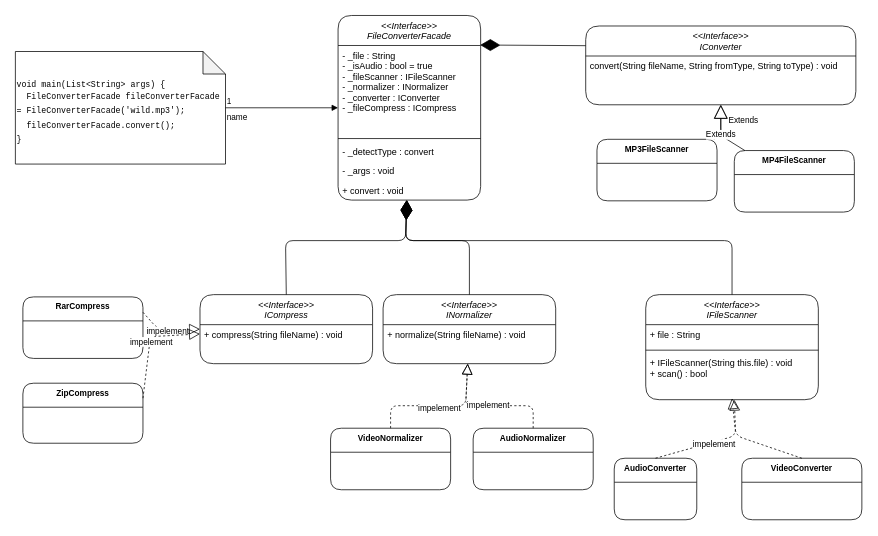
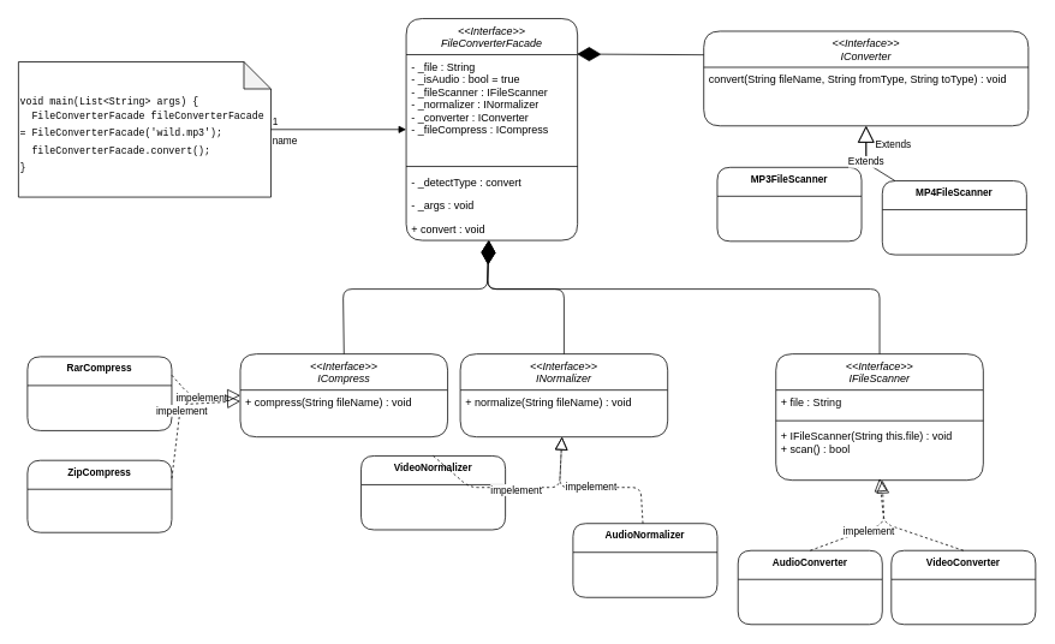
- <mxCell id="25" value="VideoNormalizer" style="swimlane;fontStyle=1;align=center;verticalAlign=top;childLayout=stackLayout;horizontal=1;startSize=32;horizontalStack=0;resizeParent=1;resizeParentMax=0;resizeLast=0;collapsible=1;marginBottom=0;rounded=1;labelBackgroundColor=none;fontSize=11;fontColor=#000000;" vertex="1" parent="1"><mxGeometry x="440" y="570" width="160" height="82" as="geometry" /></mxCell>
+ <mxCell id="25" value="VideoNormalizer" style="swimlane;fontStyle=1;align=center;verticalAlign=top;childLayout=stackLayout;horizontal=1;startSize=32;horizontalStack=0;resizeParent=1;resizeParentMax=0;resizeLast=0;collapsible=1;marginBottom=0;rounded=1;labelBackgroundColor=none;fontSize=11;fontColor=#000000;" vertex="1" parent="1"><mxGeometry x="400" y="505" width="160" height="82" as="geometry" /></mxCell>
- <mxCell id="26" value="AudioNormalizer" style="swimlane;fontStyle=1;align=center;verticalAlign=top;childLayout=stackLayout;horizontal=1;startSize=32;horizontalStack=0;resizeParent=1;resizeParentMax=0;resizeLast=0;collapsible=1;marginBottom=0;rounded=1;labelBackgroundColor=none;fontSize=11;fontColor=#000000;" vertex="1" parent="1"><mxGeometry x="630" y="570" width="160" height="82" as="geometry" /></mxCell>
+ <mxCell id="26" value="AudioNormalizer" style="swimlane;fontStyle=1;align=center;verticalAlign=top;childLayout=stackLayout;horizontal=1;startSize=32;horizontalStack=0;resizeParent=1;resizeParentMax=0;resizeLast=0;collapsible=1;marginBottom=0;rounded=1;labelBackgroundColor=none;fontSize=11;fontColor=#000000;" vertex="1" parent="1"><mxGeometry x="635" y="580" width="160" height="82" as="geometry" /></mxCell>
- <mxCell id="29" value="AudioConverter" style="swimlane;fontStyle=1;align=center;verticalAlign=top;childLayout=stackLayout;horizontal=1;startSize=32;horizontalStack=0;resizeParent=1;resizeParentMax=0;resizeLast=0;collapsible=1;marginBottom=0;rounded=1;labelBackgroundColor=none;fontSize=11;fontColor=#000000;" vertex="1" parent="1"><mxGeometry x="818" y="610" width="110" height="82" as="geometry" /></mxCell>
+ <mxCell id="29" value="AudioConverter" style="swimlane;fontStyle=1;align=center;verticalAlign=top;childLayout=stackLayout;horizontal=1;startSize=32;horizontalStack=0;resizeParent=1;resizeParentMax=0;resizeLast=0;collapsible=1;marginBottom=0;rounded=1;labelBackgroundColor=none;fontSize=11;fontColor=#000000;" vertex="1" parent="1"><mxGeometry x="818" y="610" width="160" height="82" as="geometry" /></mxCell>
